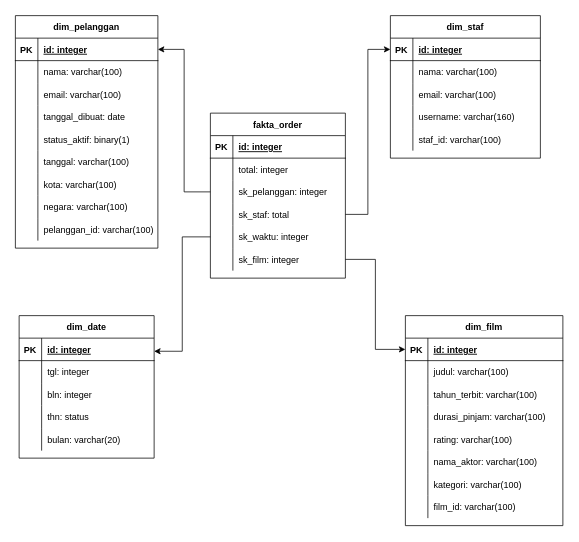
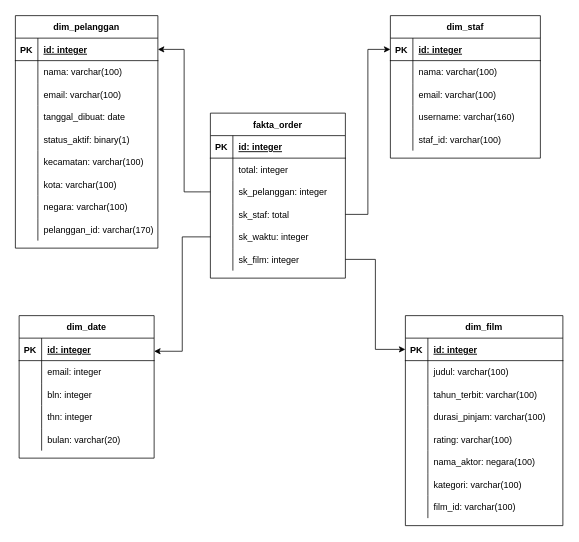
- <mxCell id="39" value="tanggal: varchar(100)" style="shape=partialRectangle;connectable=0;fillColor=none;top=0;left=0;bottom=0;right=0;align=left;spacingLeft=6;overflow=hidden;" vertex="1" parent="37"><mxGeometry x="30" width="160" height="30" as="geometry" /></mxCell>
+ <mxCell id="39" value="kecamatan: varchar(100)" style="shape=partialRectangle;connectable=0;fillColor=none;top=0;left=0;bottom=0;right=0;align=left;spacingLeft=6;overflow=hidden;" vertex="1" parent="37"><mxGeometry x="30" width="160" height="30" as="geometry" /></mxCell>
- <mxCell id="48" value="pelanggan_id: varchar(100)" style="shape=partialRectangle;connectable=0;fillColor=none;top=0;left=0;bottom=0;right=0;align=left;spacingLeft=6;overflow=hidden;" parent="46" vertex="1"><mxGeometry x="30" width="160" height="30" as="geometry" /></mxCell>
+ <mxCell id="48" value="pelanggan_id: varchar(170)" style="shape=partialRectangle;connectable=0;fillColor=none;top=0;left=0;bottom=0;right=0;align=left;spacingLeft=6;overflow=hidden;" parent="46" vertex="1"><mxGeometry x="30" width="160" height="30" as="geometry" /></mxCell>
- <mxCell id="73" value="tgl: integer" style="shape=partialRectangle;connectable=0;fillColor=none;top=0;left=0;bottom=0;right=0;align=left;spacingLeft=6;overflow=hidden;" parent="71" vertex="1"><mxGeometry x="30" width="150" height="30" as="geometry" /></mxCell>
+ <mxCell id="73" value="email: integer" style="shape=partialRectangle;connectable=0;fillColor=none;top=0;left=0;bottom=0;right=0;align=left;spacingLeft=6;overflow=hidden;" parent="71" vertex="1"><mxGeometry x="30" width="150" height="30" as="geometry" /></mxCell>
- <mxCell id="79" value="thn: status" style="shape=partialRectangle;connectable=0;fillColor=none;top=0;left=0;bottom=0;right=0;align=left;spacingLeft=6;overflow=hidden;" parent="77" vertex="1"><mxGeometry x="30" width="150" height="30" as="geometry" /></mxCell>
+ <mxCell id="79" value="thn: integer" style="shape=partialRectangle;connectable=0;fillColor=none;top=0;left=0;bottom=0;right=0;align=left;spacingLeft=6;overflow=hidden;" parent="77" vertex="1"><mxGeometry x="30" width="150" height="30" as="geometry" /></mxCell>
- <mxCell id="102" value="nama_aktor: varchar(100)" style="shape=partialRectangle;connectable=0;fillColor=none;top=0;left=0;bottom=0;right=0;align=left;spacingLeft=6;overflow=hidden;" vertex="1" parent="100"><mxGeometry x="30" width="180" height="30" as="geometry" /></mxCell>
+ <mxCell id="102" value="nama_aktor: negara(100)" style="shape=partialRectangle;connectable=0;fillColor=none;top=0;left=0;bottom=0;right=0;align=left;spacingLeft=6;overflow=hidden;" vertex="1" parent="100"><mxGeometry x="30" width="180" height="30" as="geometry" /></mxCell>
